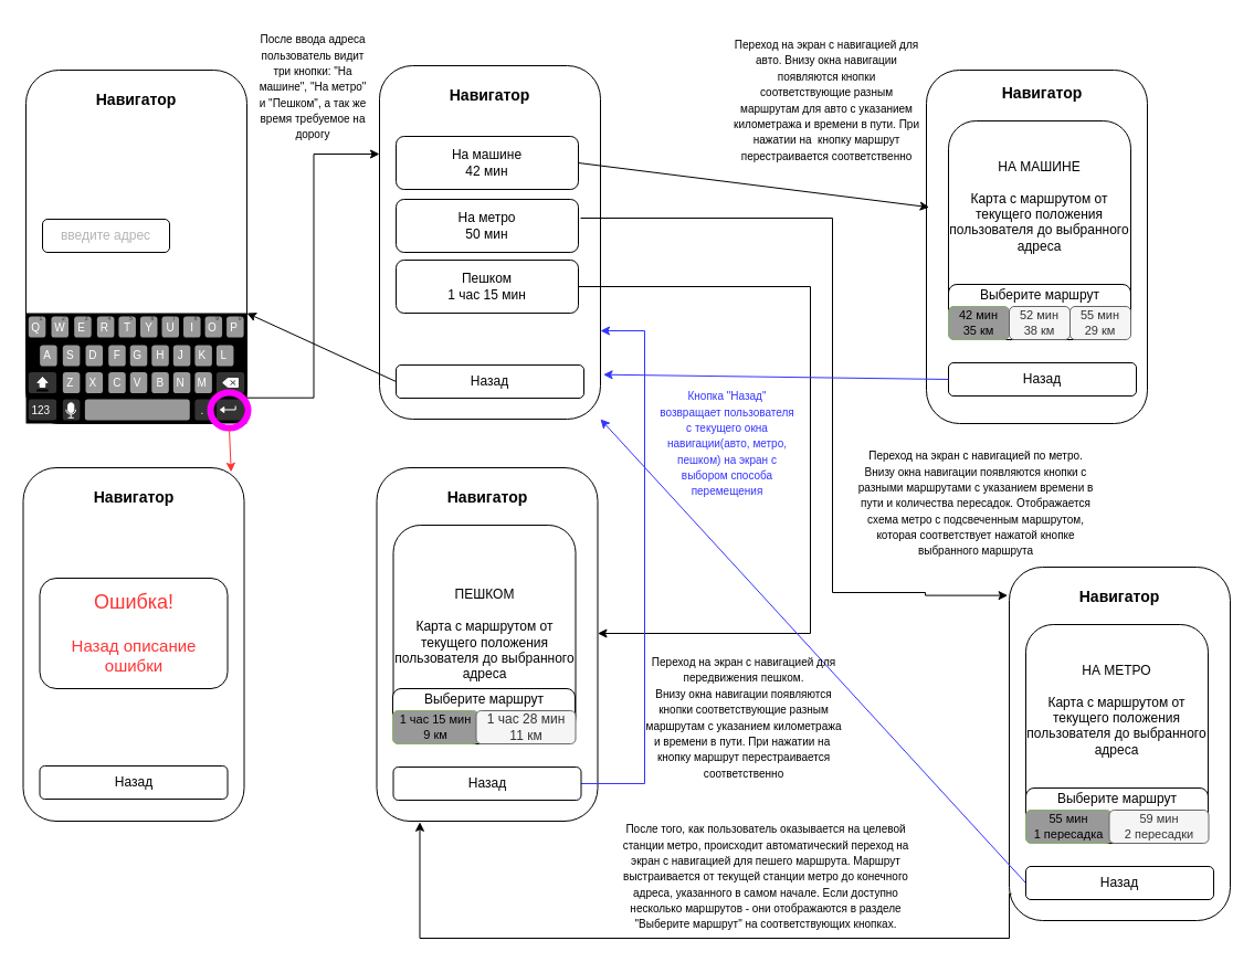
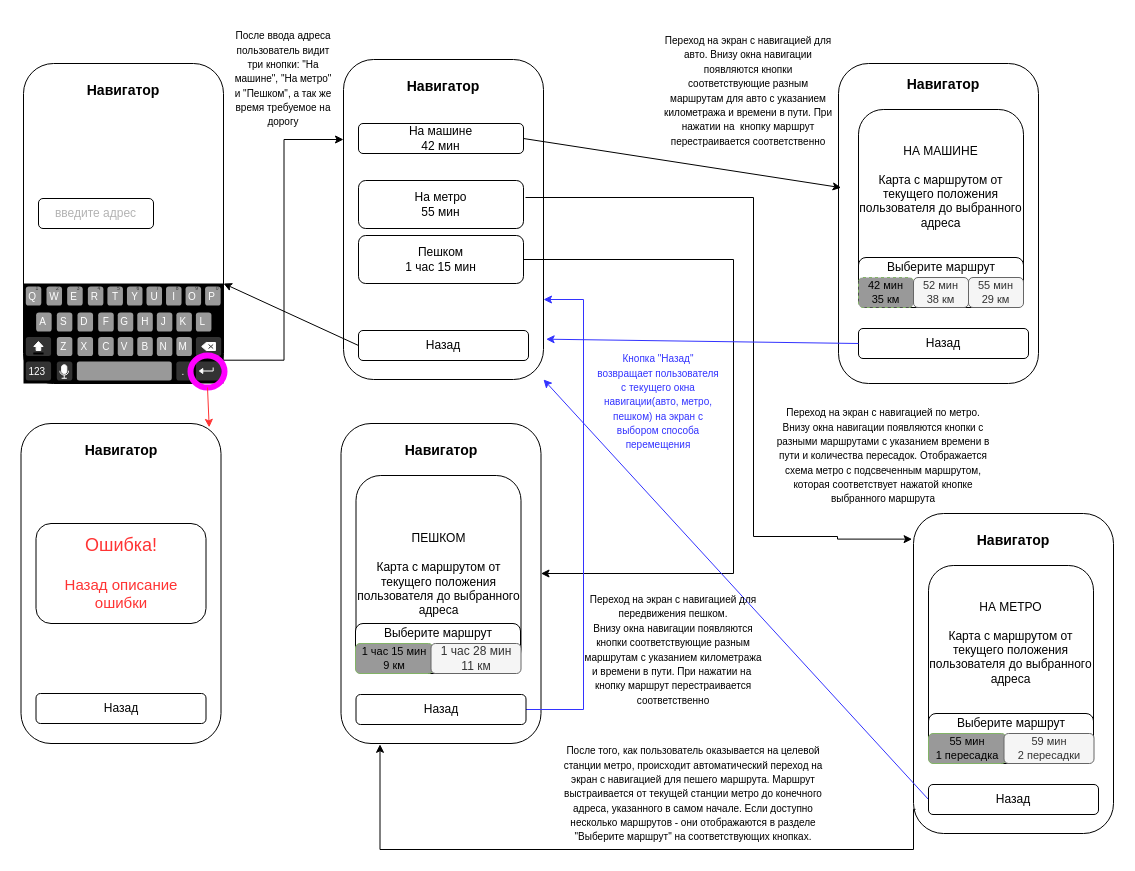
- <mxCell id="15" value="&lt;div&gt;На машине&lt;/div&gt;&lt;div&gt;42 мин&lt;/div&gt;" style="rounded=1;whiteSpace=wrap;html=1;" vertex="1" parent="1"><mxGeometry x="358" y="123" width="165" height="48" as="geometry" /></mxCell>
+ <mxCell id="15" value="&lt;div&gt;На машине&lt;/div&gt;&lt;div&gt;42 мин&lt;/div&gt;" style="rounded=1;whiteSpace=wrap;html=1;" vertex="1" parent="1"><mxGeometry x="358" y="123" width="165" height="30" as="geometry" /></mxCell>
- <mxCell id="18" value="&lt;div&gt;На метро&lt;/div&gt;&lt;div&gt;50 мин&lt;/div&gt;" style="rounded=1;whiteSpace=wrap;html=1;" vertex="1" parent="1"><mxGeometry x="358" y="180" width="165" height="48" as="geometry" /></mxCell>
+ <mxCell id="18" value="&lt;div&gt;На метро&lt;/div&gt;&lt;div&gt;55 мин&lt;/div&gt;" style="rounded=1;whiteSpace=wrap;html=1;" vertex="1" parent="1"><mxGeometry x="358" y="180" width="165" height="48" as="geometry" /></mxCell>
- <mxCell id="40" value="&lt;div style=&quot;font-size: 11px;&quot;&gt;&lt;font style=&quot;font-size: 11px;&quot;&gt;42 мин&lt;/font&gt;&lt;/div&gt;&lt;div style=&quot;font-size: 11px;&quot;&gt;&lt;font style=&quot;font-size: 11px;&quot;&gt;35 км&lt;br&gt;&lt;/font&gt;&lt;/div&gt;" style="rounded=1;whiteSpace=wrap;html=1;fillColor=#999999;strokeColor=#82b366;" vertex="1" parent="1"><mxGeometry x="858" y="277" width="55" height="30" as="geometry" /></mxCell>
+ <mxCell id="40" value="&lt;div style=&quot;font-size: 11px;&quot;&gt;&lt;font style=&quot;font-size: 11px;&quot;&gt;42 мин&lt;/font&gt;&lt;/div&gt;&lt;div style=&quot;font-size: 11px;&quot;&gt;&lt;font style=&quot;font-size: 11px;&quot;&gt;35 км&lt;br&gt;&lt;/font&gt;&lt;/div&gt;" style="rounded=1;whiteSpace=wrap;html=1;fillColor=#999999;strokeColor=#82b366;dashed=1;" vertex="1" parent="1"><mxGeometry x="858" y="277" width="55" height="30" as="geometry" /></mxCell>
